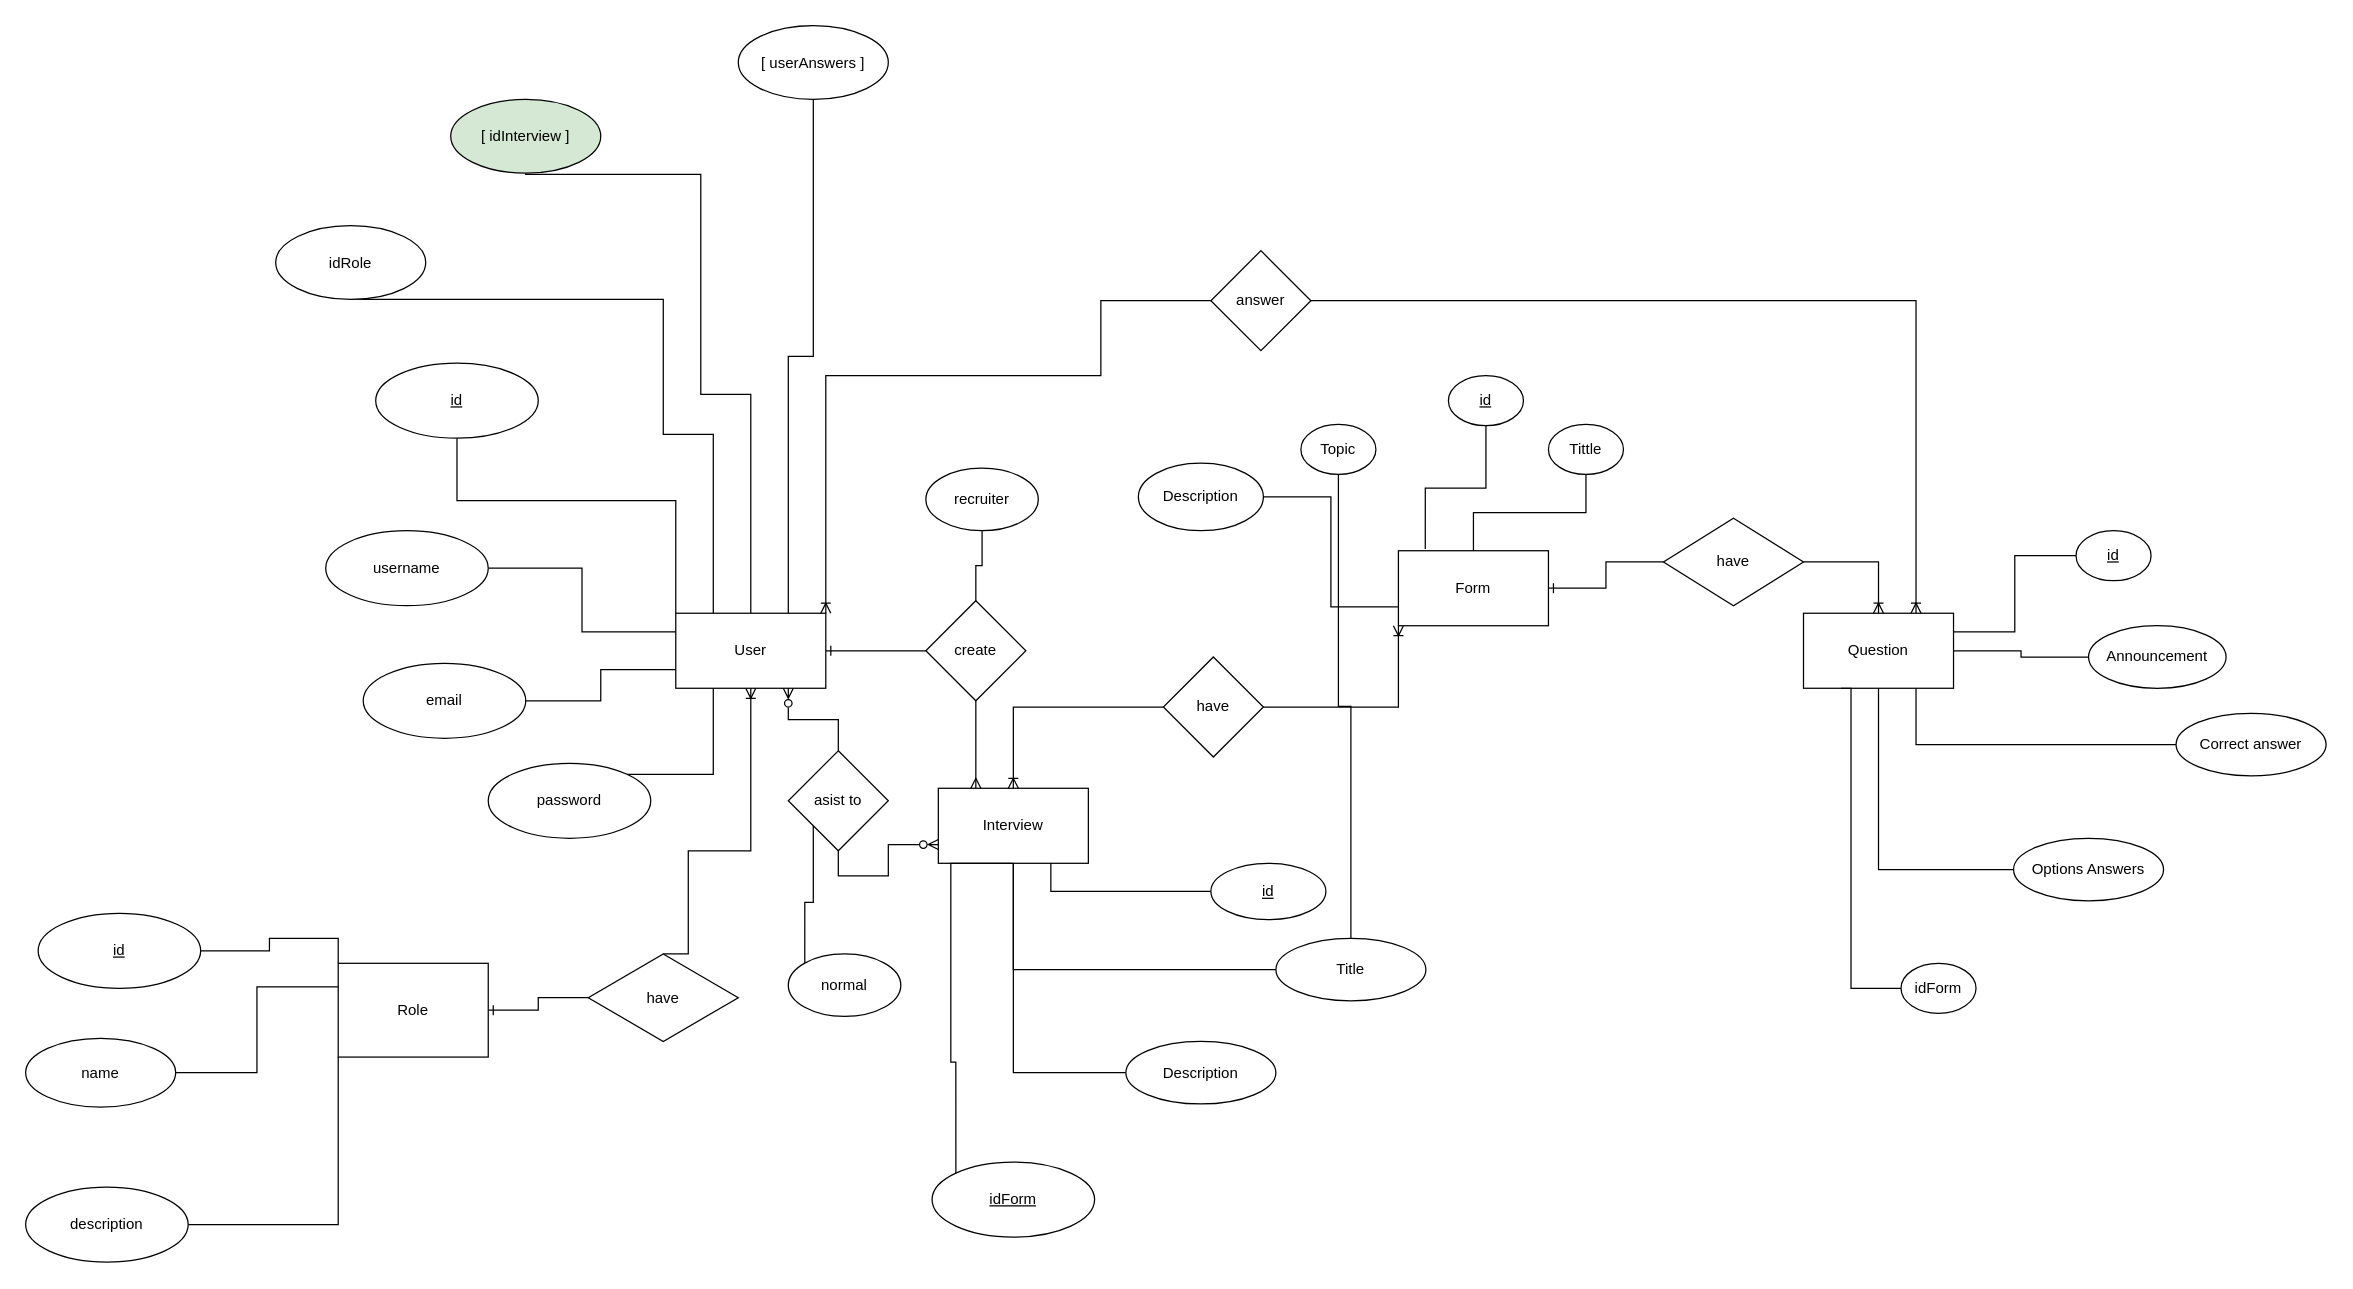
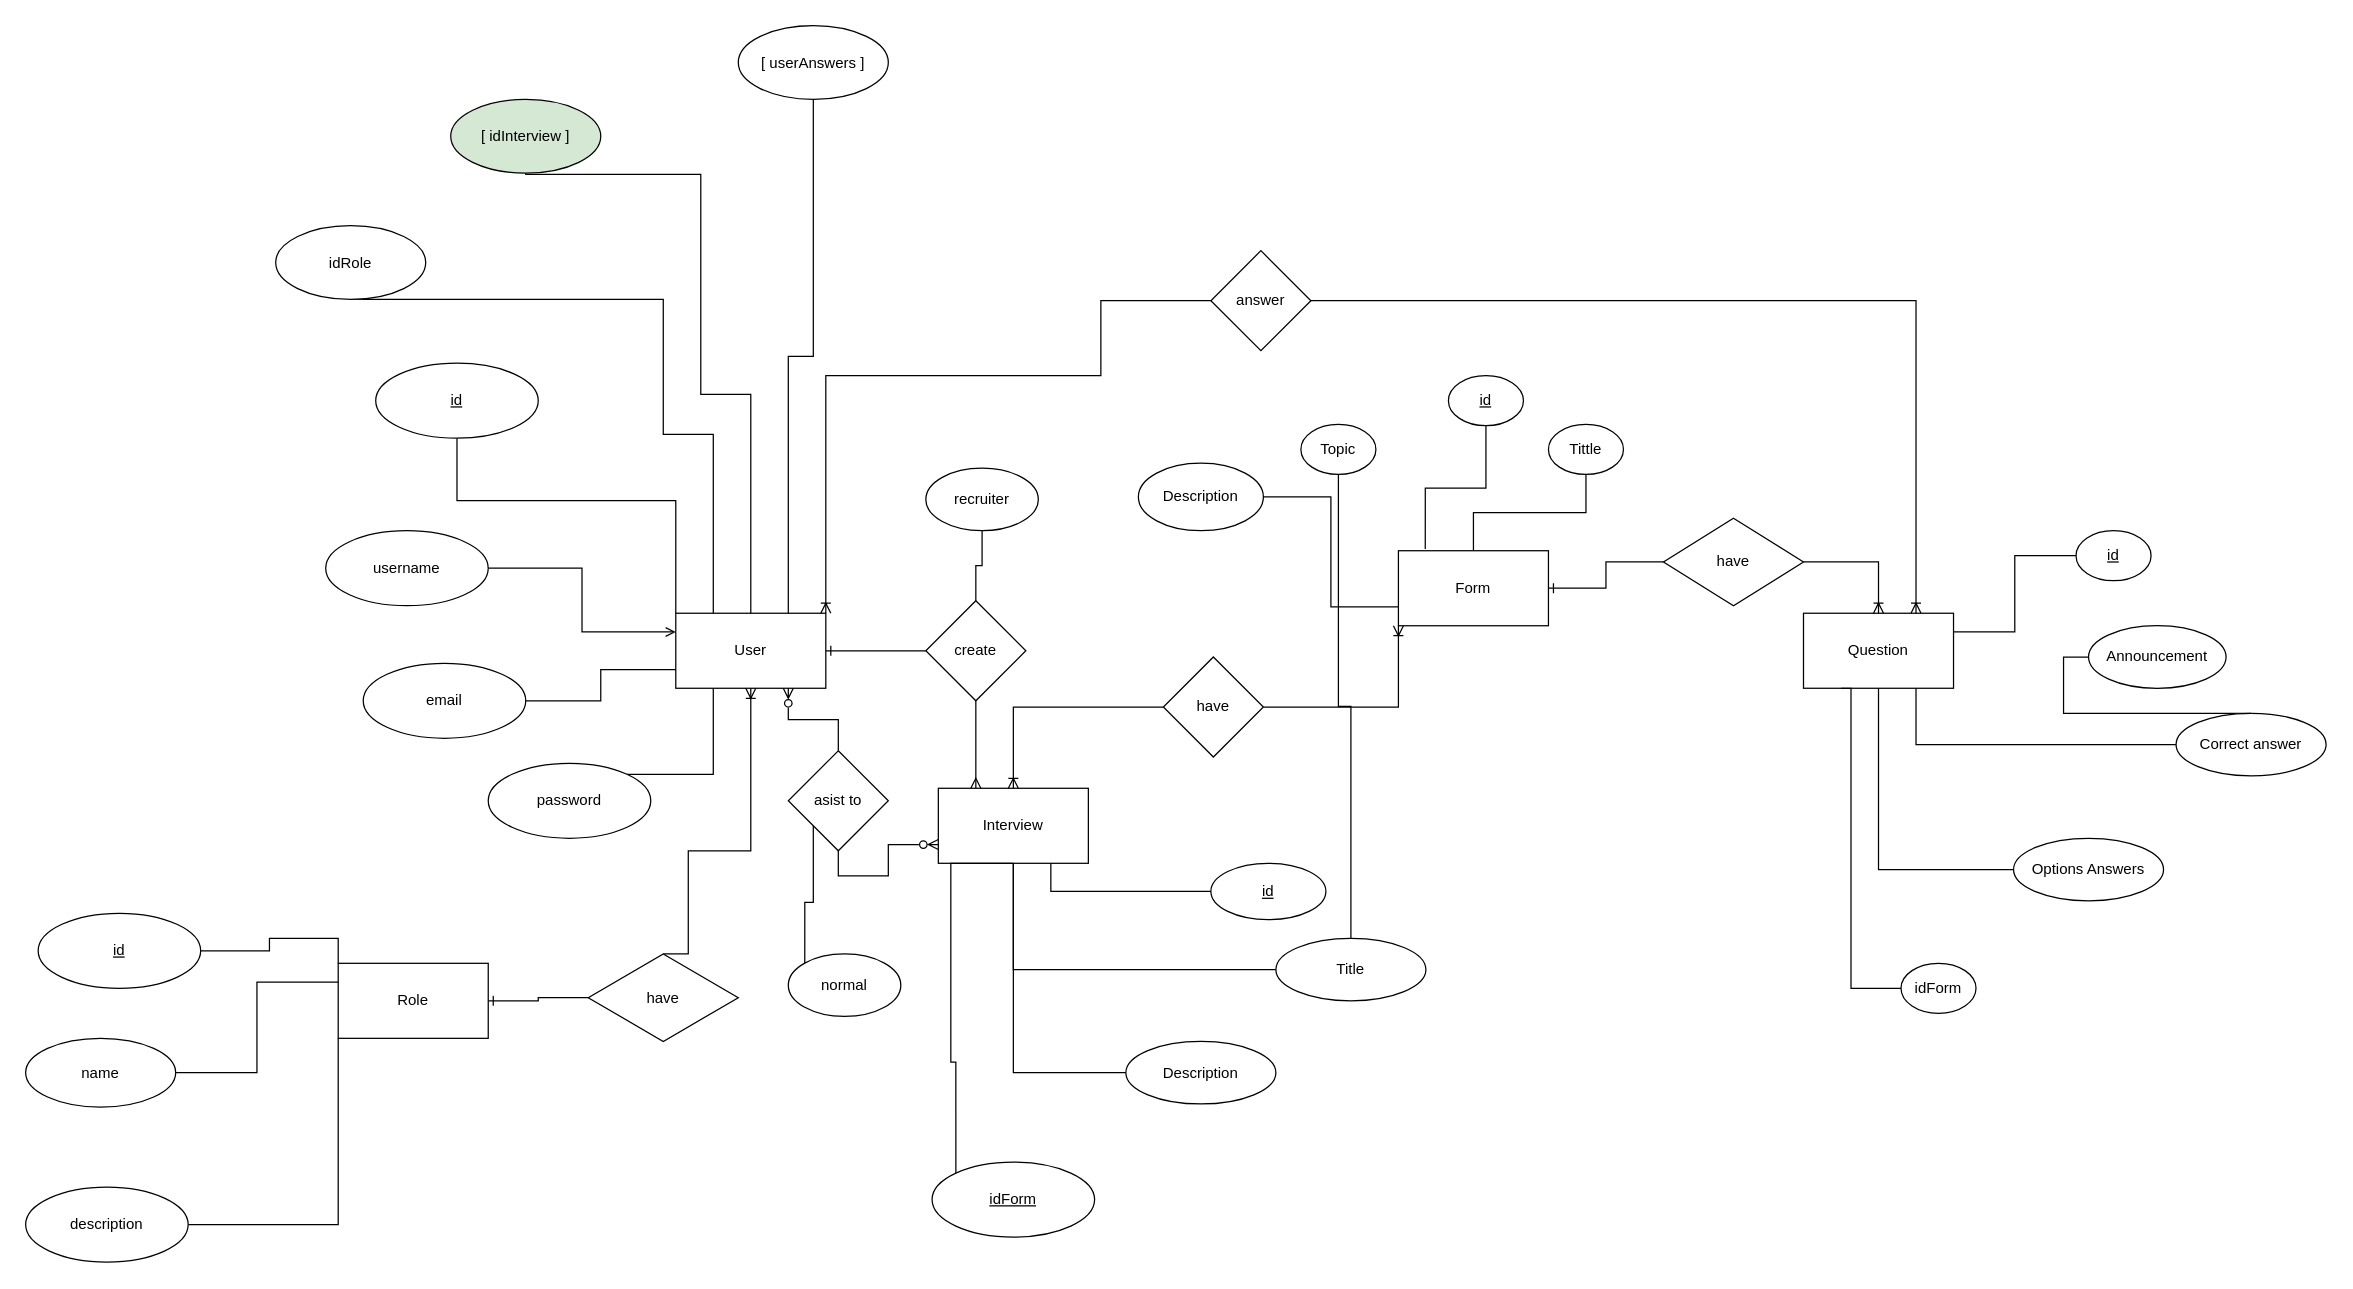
- <mxCell id="14" style="edgeStyle=orthogonalEdgeStyle;rounded=0;orthogonalLoop=1;jettySize=auto;html=1;exitX=1;exitY=0.5;exitDx=0;exitDy=0;entryX=0;entryY=0.25;entryDx=0;entryDy=0;endArrow=none;endFill=0;" parent="1" source="17" target="2" edge="1"><mxGeometry relative="1" as="geometry" /></mxCell>
+ <mxCell id="14" style="edgeStyle=orthogonalEdgeStyle;rounded=0;orthogonalLoop=1;jettySize=auto;html=1;exitX=1;exitY=0.5;exitDx=0;exitDy=0;entryX=0;entryY=0.25;entryDx=0;entryDy=0;endArrow=open;endFill=0;" parent="1" source="17" target="2" edge="1"><mxGeometry relative="1" as="geometry" /></mxCell>
- <mxCell id="34" style="edgeStyle=orthogonalEdgeStyle;rounded=0;orthogonalLoop=1;jettySize=auto;html=1;exitX=0;exitY=0.5;exitDx=0;exitDy=0;endArrow=none;endFill=0;" parent="1" source="35" target="6" edge="1"><mxGeometry relative="1" as="geometry" /></mxCell>
+ <mxCell id="34" style="edgeStyle=orthogonalEdgeStyle;rounded=0;orthogonalLoop=1;jettySize=auto;html=1;exitX=0;exitY=0.5;exitDx=0;exitDy=0;endArrow=none;endFill=0;" parent="1" source="35" target="49" edge="1"><mxGeometry relative="1" as="geometry" /></mxCell>
- <mxCell id="27" value="Role" style="rounded=0;whiteSpace=wrap;html=1;" parent="1" vertex="1"><mxGeometry x="270" y="770" width="120" height="75" as="geometry" /></mxCell>
+ <mxCell id="27" value="Role" style="rounded=0;whiteSpace=wrap;html=1;" parent="1" vertex="1"><mxGeometry x="270" y="770" width="120" height="60" as="geometry" /></mxCell>
